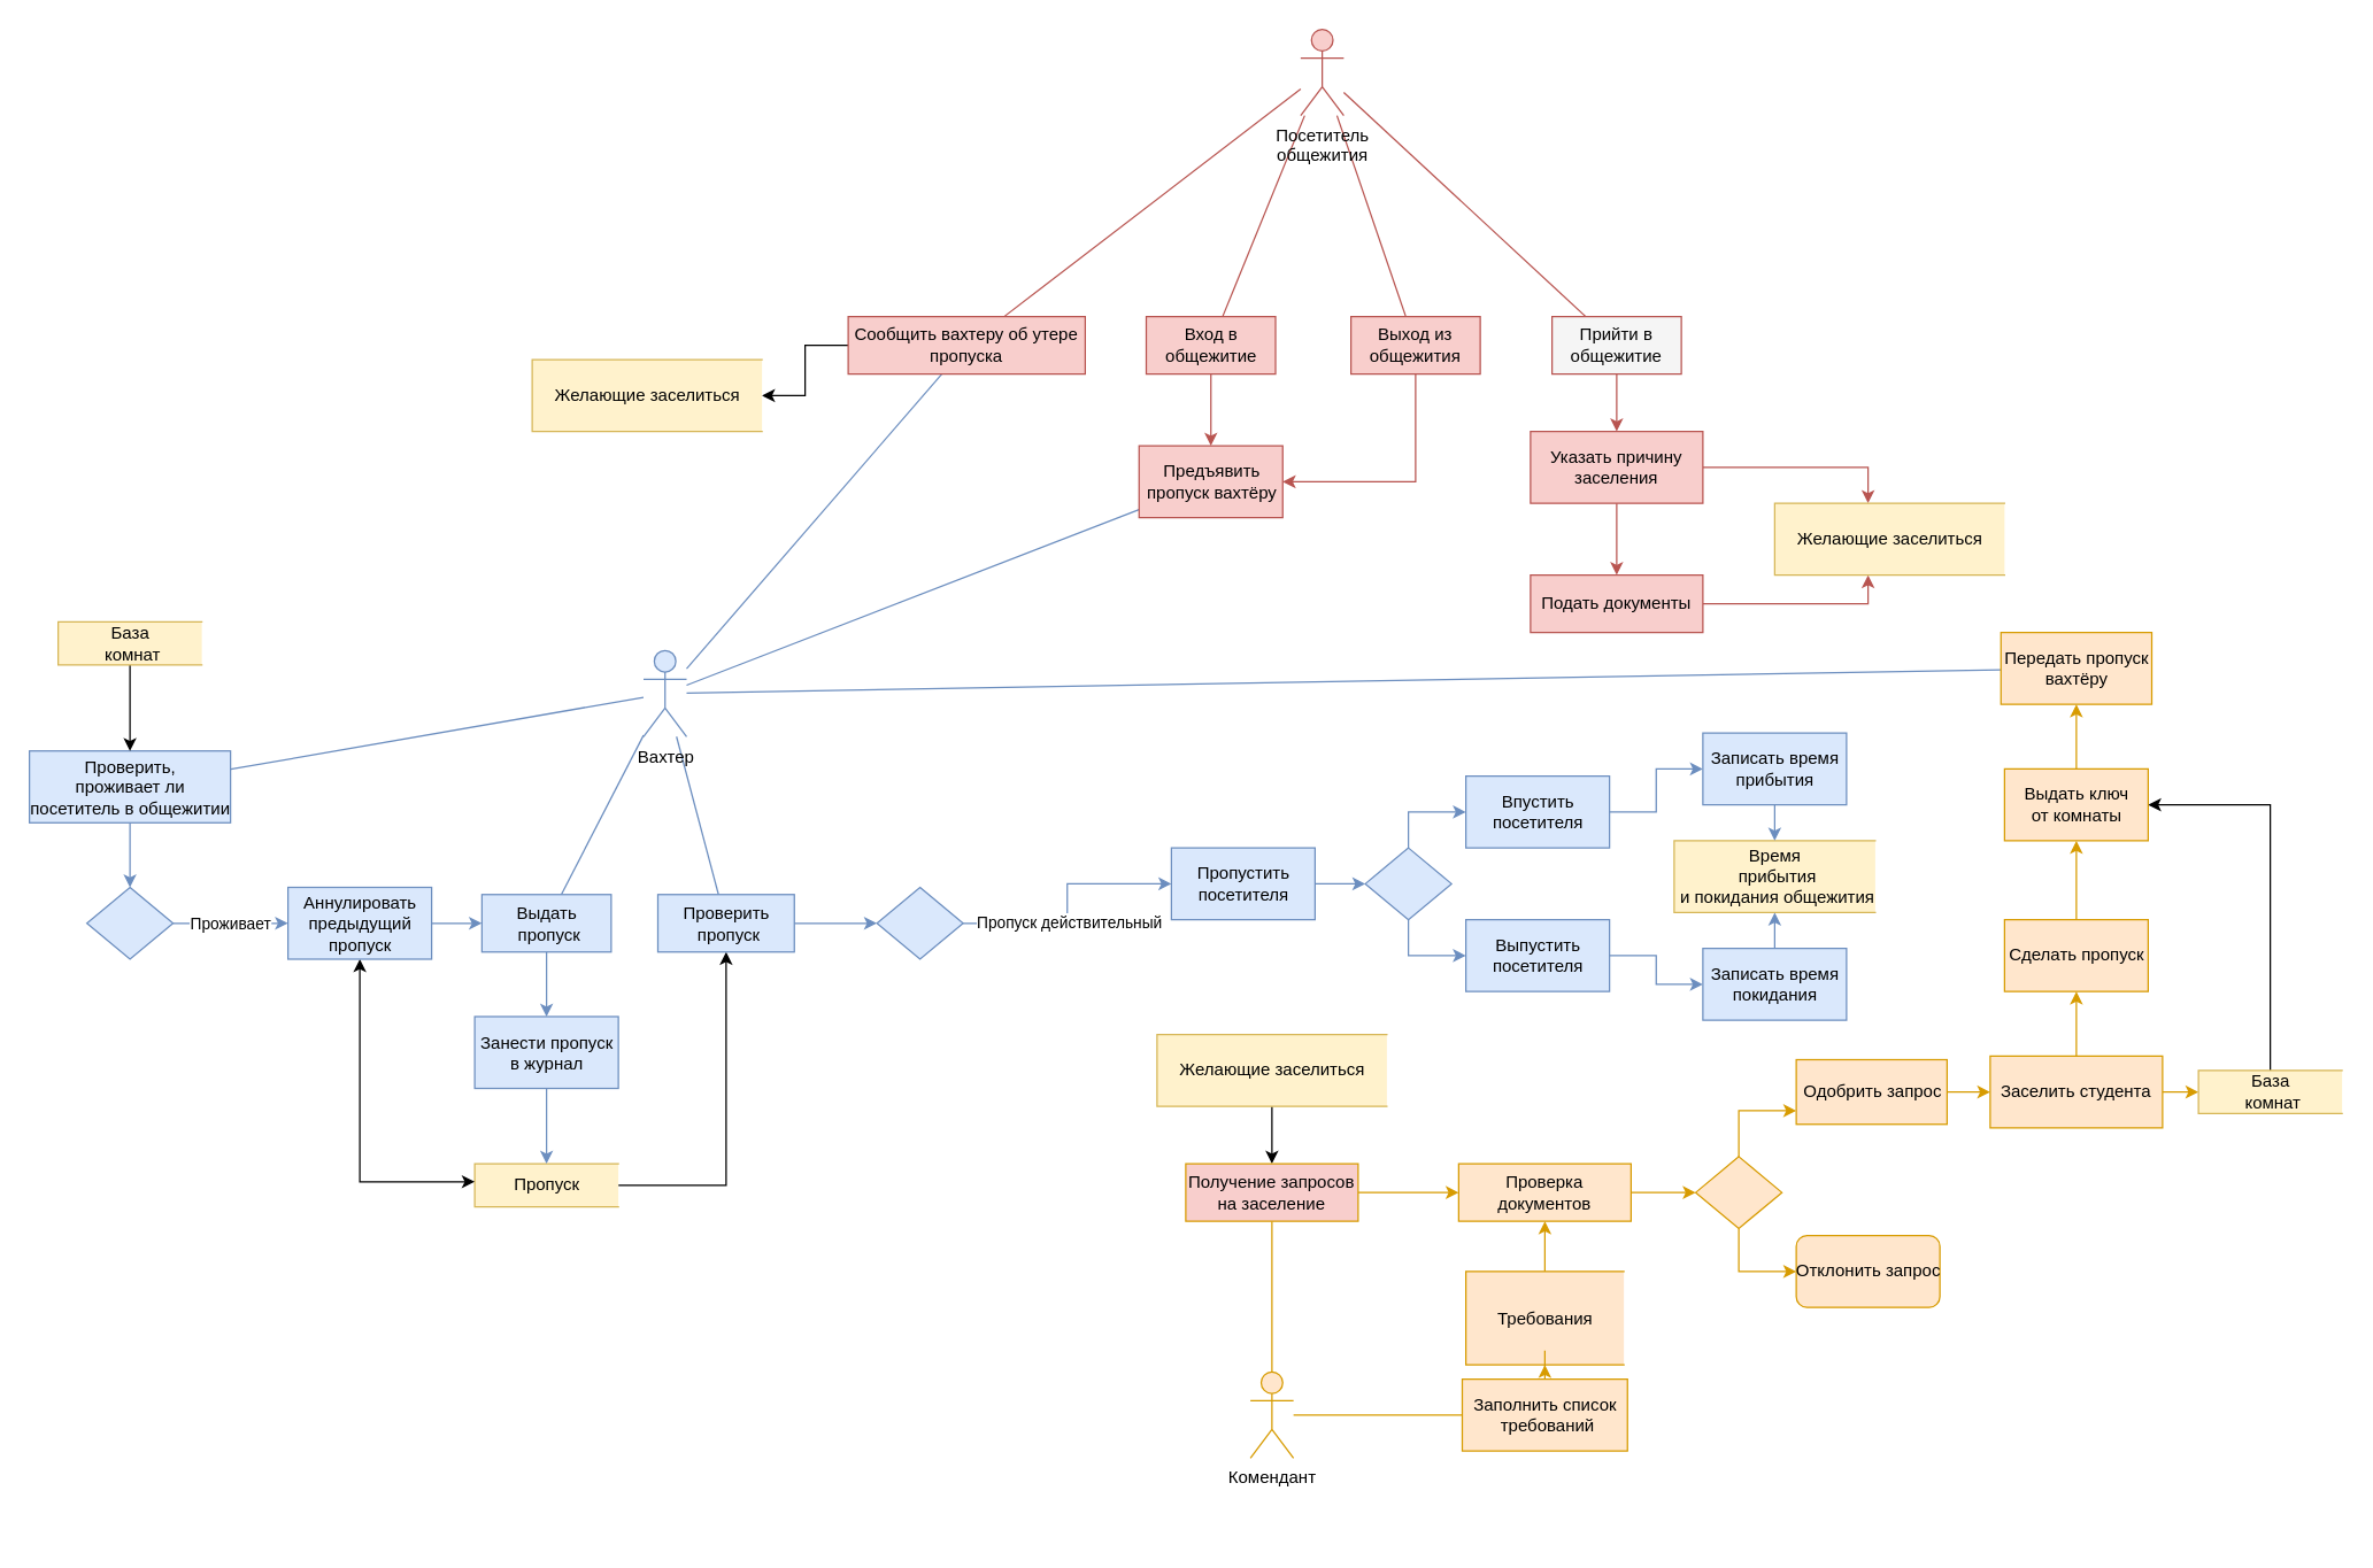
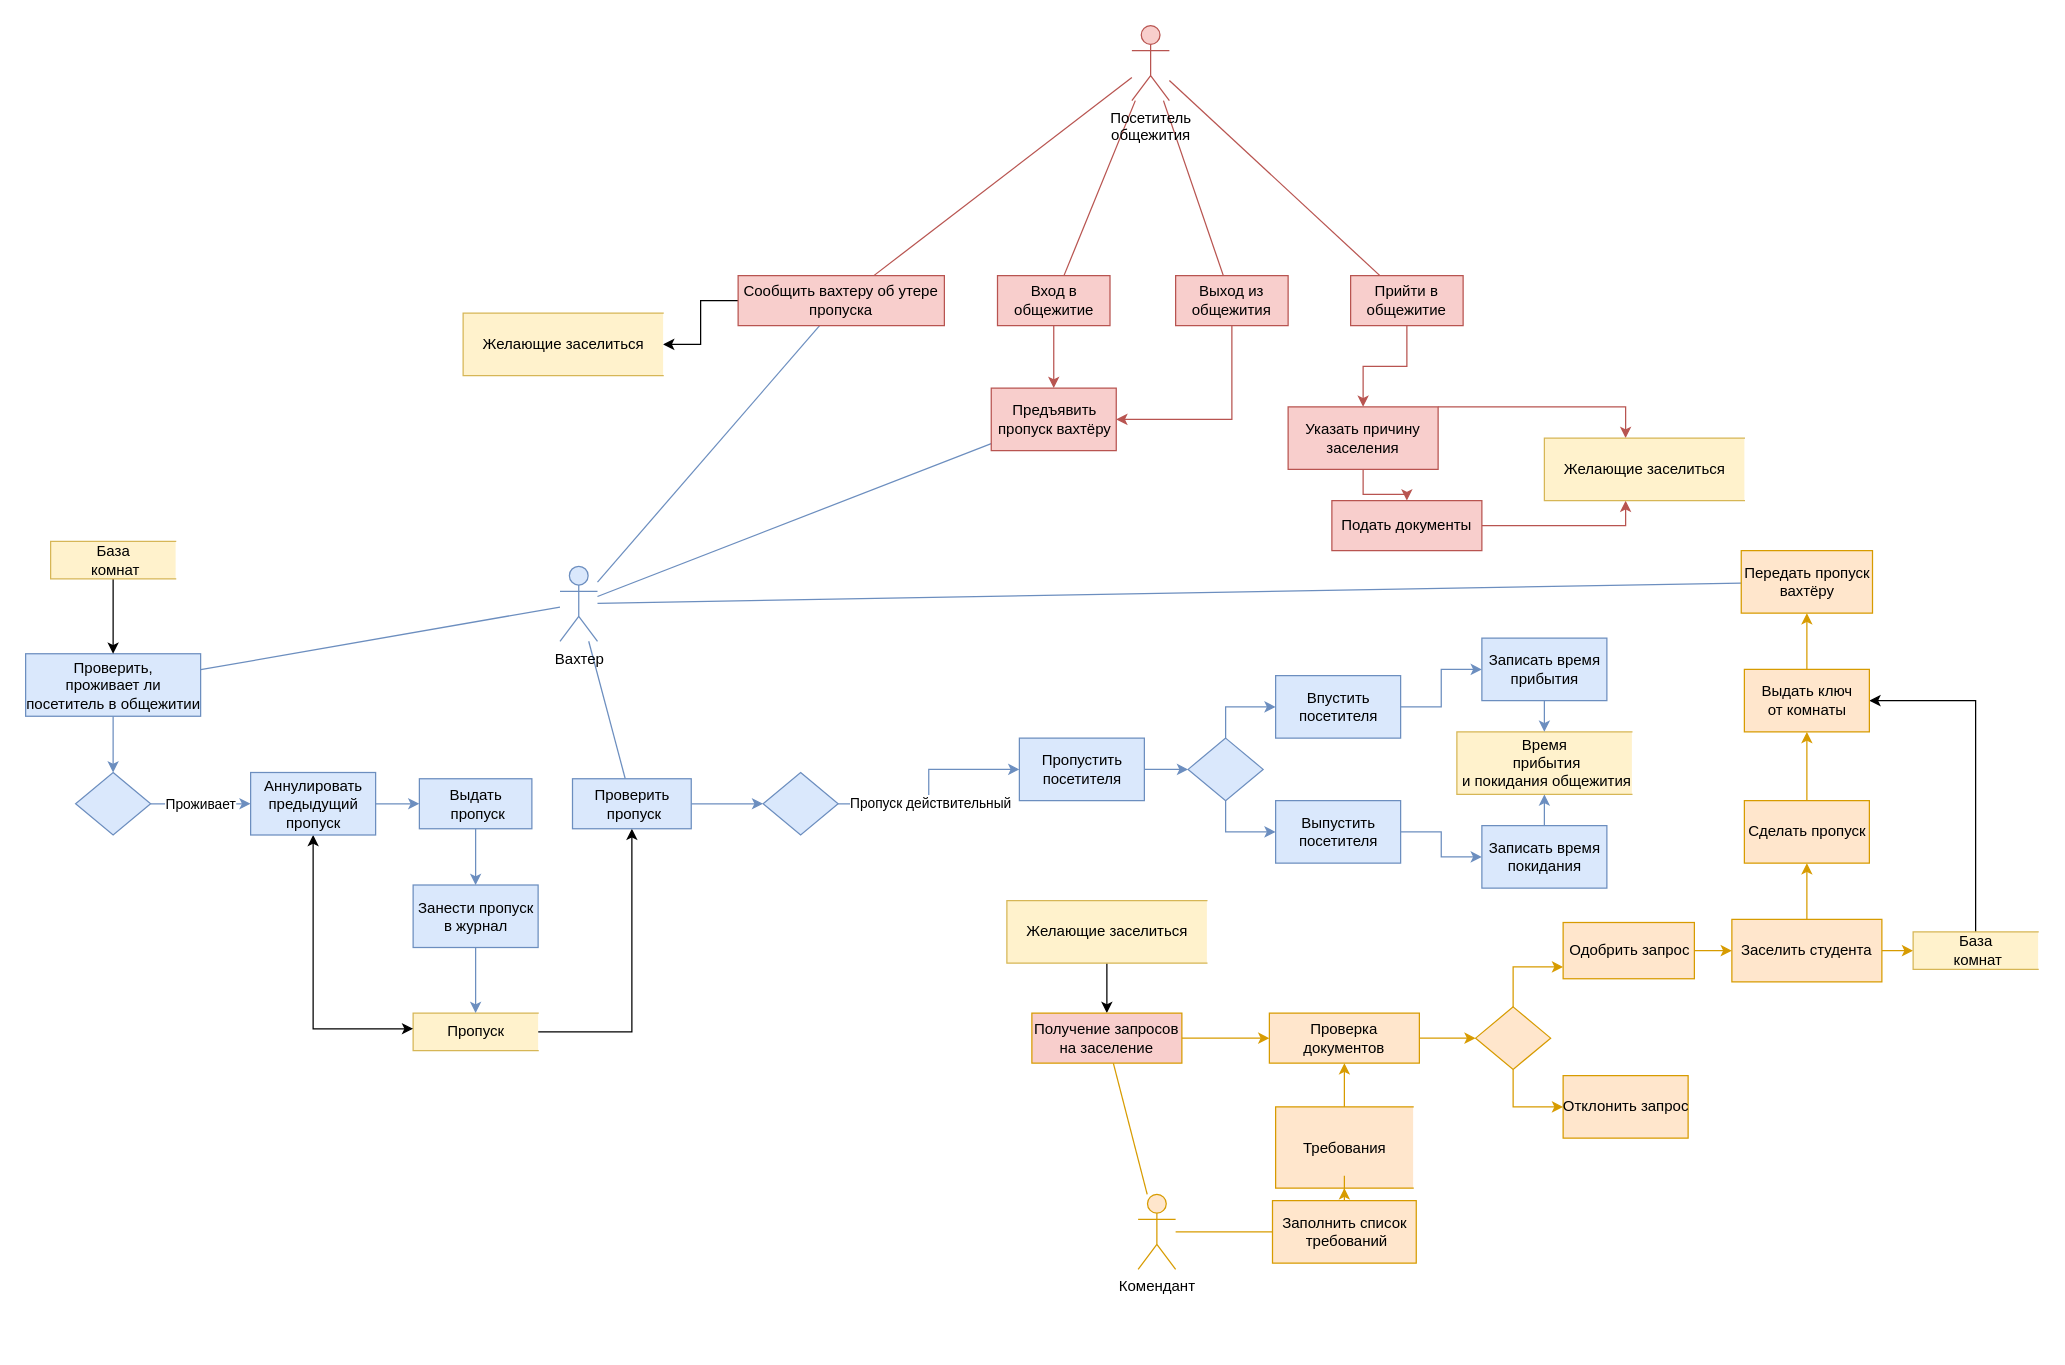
- <mxCell id="10" value="&lt;span&gt;Прийти в общежитие&lt;/span&gt;" style="rounded=0;whiteSpace=wrap;html=1;fillColor=#f5f5f5;strokeColor=#b85450;" parent="1" vertex="1"><mxGeometry x="1080" y="220" width="90" height="40" as="geometry" /></mxCell>
+ <mxCell id="10" value="&lt;span&gt;Прийти в общежитие&lt;/span&gt;" style="rounded=0;whiteSpace=wrap;html=1;fillColor=#f8cecc;strokeColor=#b85450;" parent="1" vertex="1"><mxGeometry x="1080" y="220" width="90" height="40" as="geometry" /></mxCell>
- <mxCell id="33" value="Указать причину заселения" style="rounded=0;whiteSpace=wrap;html=1;fillColor=#f8cecc;strokeColor=#b85450;" parent="1" vertex="1"><mxGeometry x="1065" y="300" width="120" height="50" as="geometry" /></mxCell>
+ <mxCell id="33" value="Указать причину заселения" style="rounded=0;whiteSpace=wrap;html=1;fillColor=#f8cecc;strokeColor=#b85450;" parent="1" vertex="1"><mxGeometry x="1030" y="325" width="120" height="50" as="geometry" /></mxCell>
- <mxCell id="15" style="rounded=0;orthogonalLoop=1;jettySize=auto;html=1;endArrow=none;endFill=0;fillColor=#dae8fc;strokeColor=#6c8ebf;" parent="1" source="18" target="20" edge="1"><mxGeometry relative="1" as="geometry" /></mxCell>
- <mxCell id="46" value="Отклонить запрос" style="html=1;dashed=0;whitespace=wrap;fillColor=#ffe6cc;strokeColor=#d79b00;rounded=1;" parent="1" vertex="1"><mxGeometry x="1250" y="860" width="100" height="50" as="geometry" /></mxCell>
+ <mxCell id="46" value="Отклонить запрос" style="html=1;dashed=0;whitespace=wrap;fillColor=#ffe6cc;strokeColor=#d79b00;" parent="1" vertex="1"><mxGeometry x="1250" y="860" width="100" height="50" as="geometry" /></mxCell>
- <mxCell id="25" value="Комендант" style="shape=umlActor;verticalLabelPosition=bottom;verticalAlign=top;html=1;outlineConnect=0;fillColor=#ffe6cc;strokeColor=#d79b00;" parent="1" vertex="1"><mxGeometry x="870" y="955" width="30" height="60" as="geometry" /></mxCell>
+ <mxCell id="25" value="Комендант" style="shape=umlActor;verticalLabelPosition=bottom;verticalAlign=top;html=1;outlineConnect=0;fillColor=#ffe6cc;strokeColor=#d79b00;" parent="1" vertex="1"><mxGeometry x="910" y="955" width="30" height="60" as="geometry" /></mxCell>
